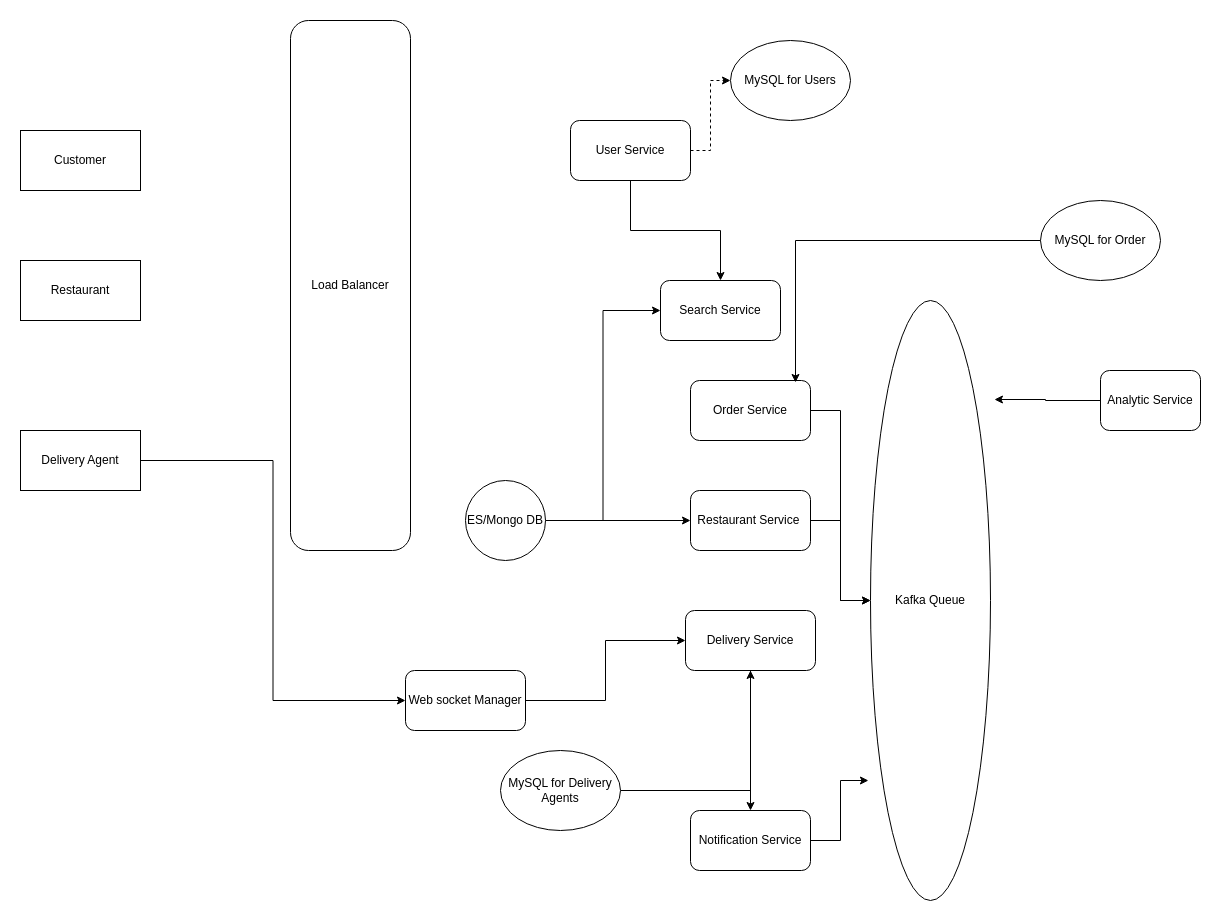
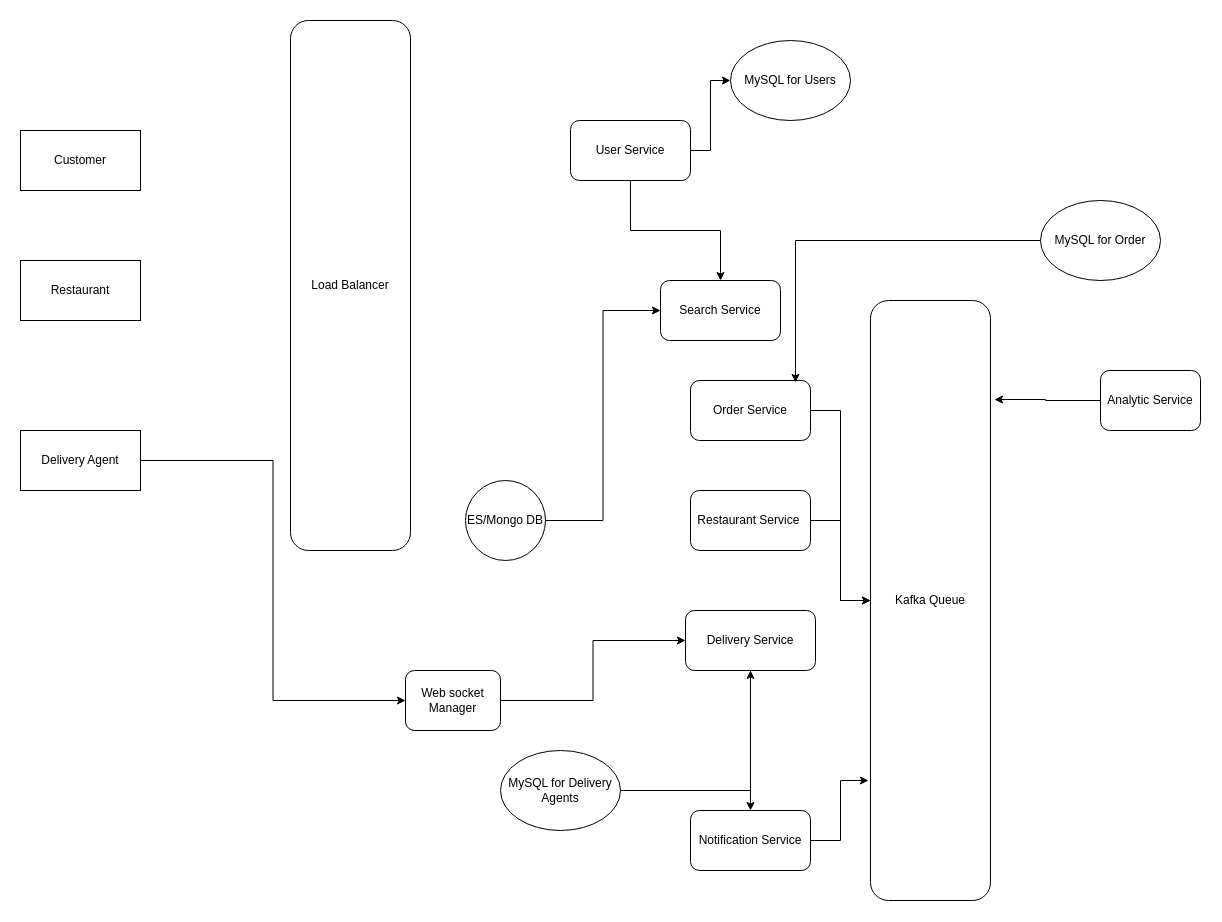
- <mxCell id="21" style="edgeStyle=orthogonalEdgeStyle;rounded=0;orthogonalLoop=1;jettySize=auto;html=1;dashed=1;" edge="1" parent="1" source="23" target="20"><mxGeometry relative="1" as="geometry" /></mxCell>
+ <mxCell id="21" style="edgeStyle=orthogonalEdgeStyle;rounded=0;orthogonalLoop=1;jettySize=auto;html=1;" edge="1" parent="1" source="23" target="20"><mxGeometry relative="1" as="geometry" /></mxCell>
- <mxCell id="17" style="edgeStyle=orthogonalEdgeStyle;rounded=0;orthogonalLoop=1;jettySize=auto;html=1;" edge="1" parent="1" source="19" target="10"><mxGeometry relative="1" as="geometry" /></mxCell>
- <mxCell id="7" value="Kafka Queue" style="ellipse;whiteSpace=wrap;html=1;" vertex="1" parent="1"><mxGeometry x="870" y="300" width="120" height="600" as="geometry" /></mxCell>
+ <mxCell id="7" value="Kafka Queue" style="rounded=1;whiteSpace=wrap;html=1;" vertex="1" parent="1"><mxGeometry x="870" y="300" width="120" height="600" as="geometry" /></mxCell>
- <mxCell id="25" value="Web socket Manager" style="rounded=1;whiteSpace=wrap;html=1;" vertex="1" parent="1"><mxGeometry x="405" y="670" width="120" height="60" as="geometry" /></mxCell>
+ <mxCell id="25" value="Web socket Manager" style="rounded=1;whiteSpace=wrap;html=1;" vertex="1" parent="1"><mxGeometry x="405" y="670" width="95" height="60" as="geometry" /></mxCell>
